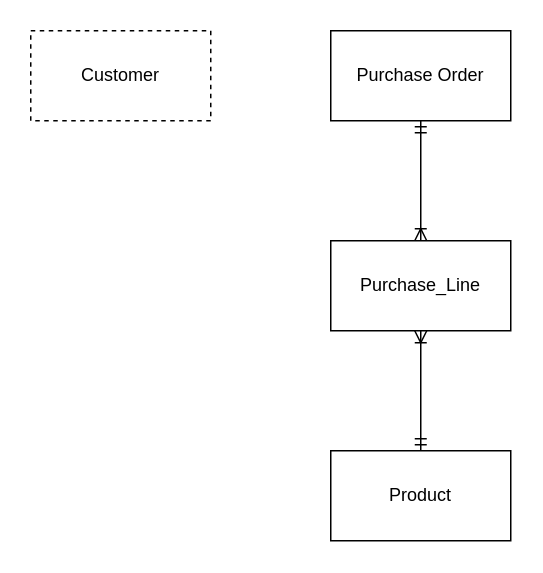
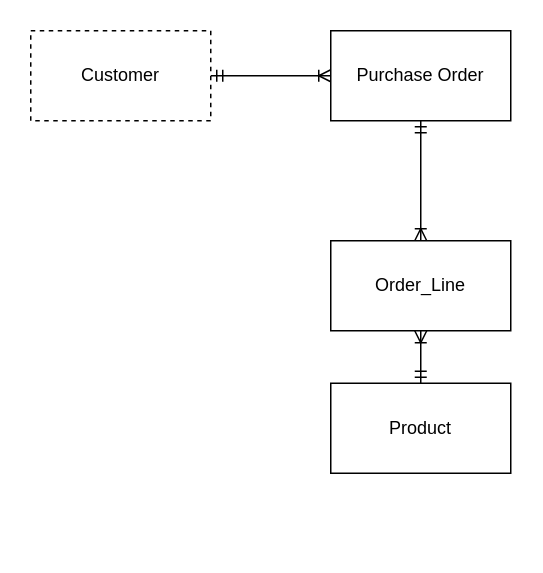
+ <mxCell id="2" value="" style="edgeStyle=orthogonalEdgeStyle;rounded=0;orthogonalLoop=1;jettySize=auto;html=1;startArrow=ERmandOne;startFill=0;endArrow=ERoneToMany;endFill=0;" edge="1" parent="1" source="3" target="5"><mxGeometry relative="1" as="geometry" /></mxCell>
- <mxCell id="7" value="Purchase_Line" style="rounded=0;whiteSpace=wrap;html=1;" vertex="1" parent="1"><mxGeometry x="220" y="160" width="120" height="60" as="geometry" /></mxCell>
+ <mxCell id="7" value="Order_Line" style="rounded=0;whiteSpace=wrap;html=1;" vertex="1" parent="1"><mxGeometry x="220" y="160" width="120" height="60" as="geometry" /></mxCell>
- <mxCell id="8" value="Product" style="rounded=0;whiteSpace=wrap;html=1;" vertex="1" parent="1"><mxGeometry x="220" y="300" width="120" height="60" as="geometry" /></mxCell>
+ <mxCell id="8" value="Product" style="rounded=0;whiteSpace=wrap;html=1;" vertex="1" parent="1"><mxGeometry x="220" y="255" width="120" height="60" as="geometry" /></mxCell>
